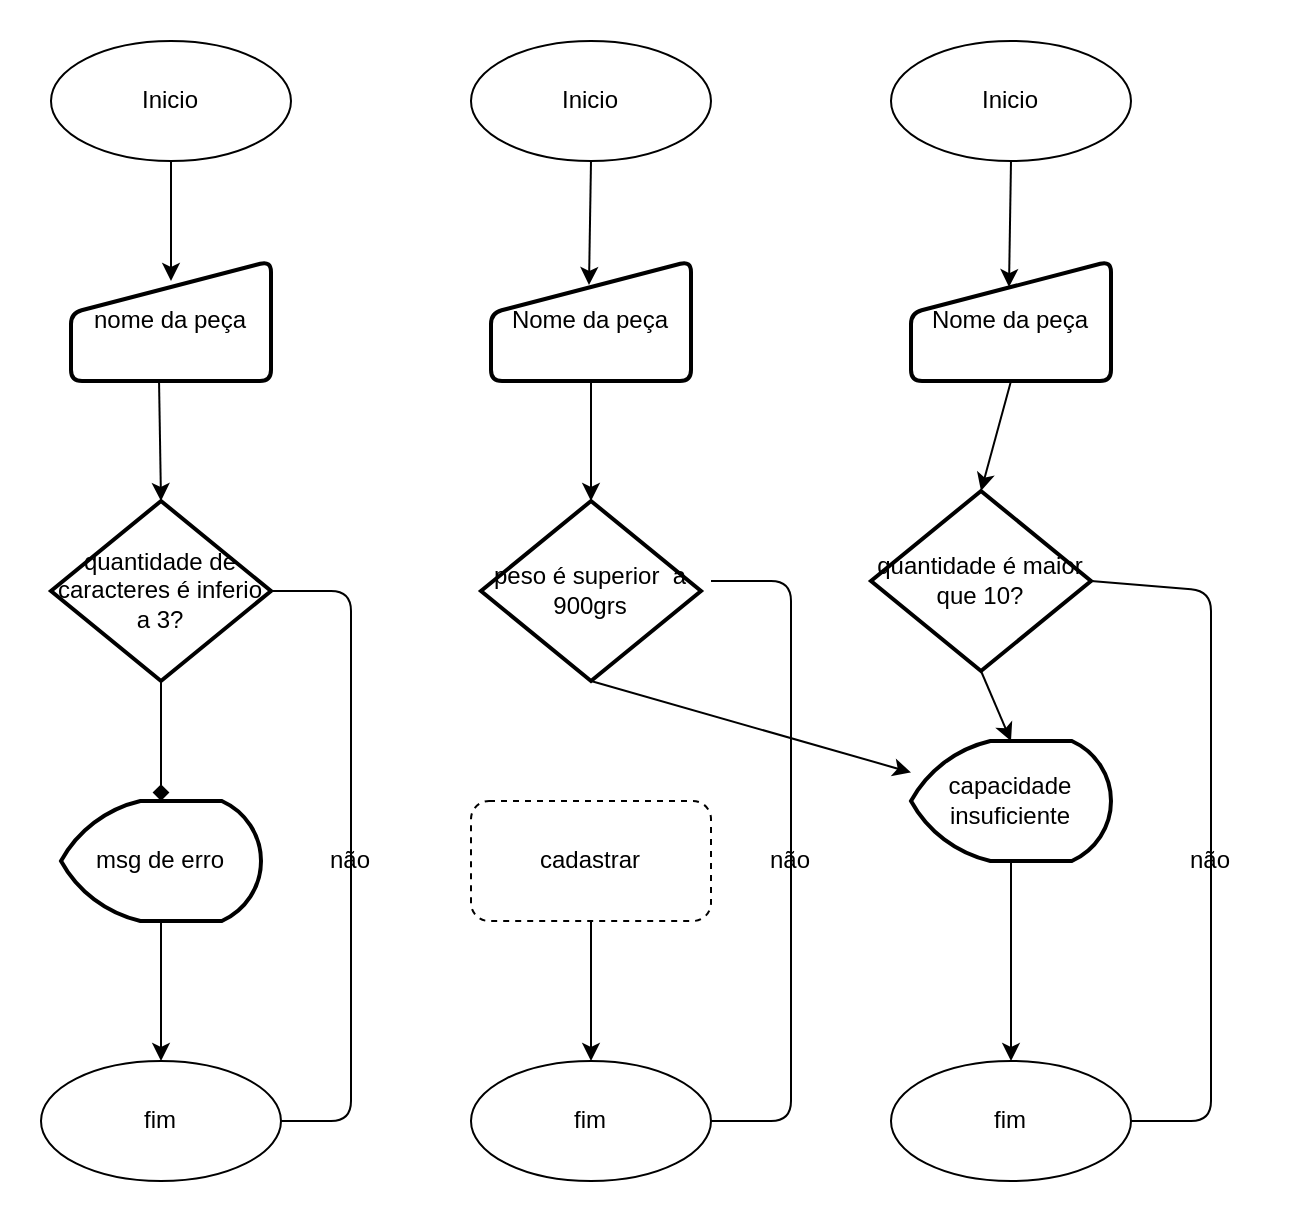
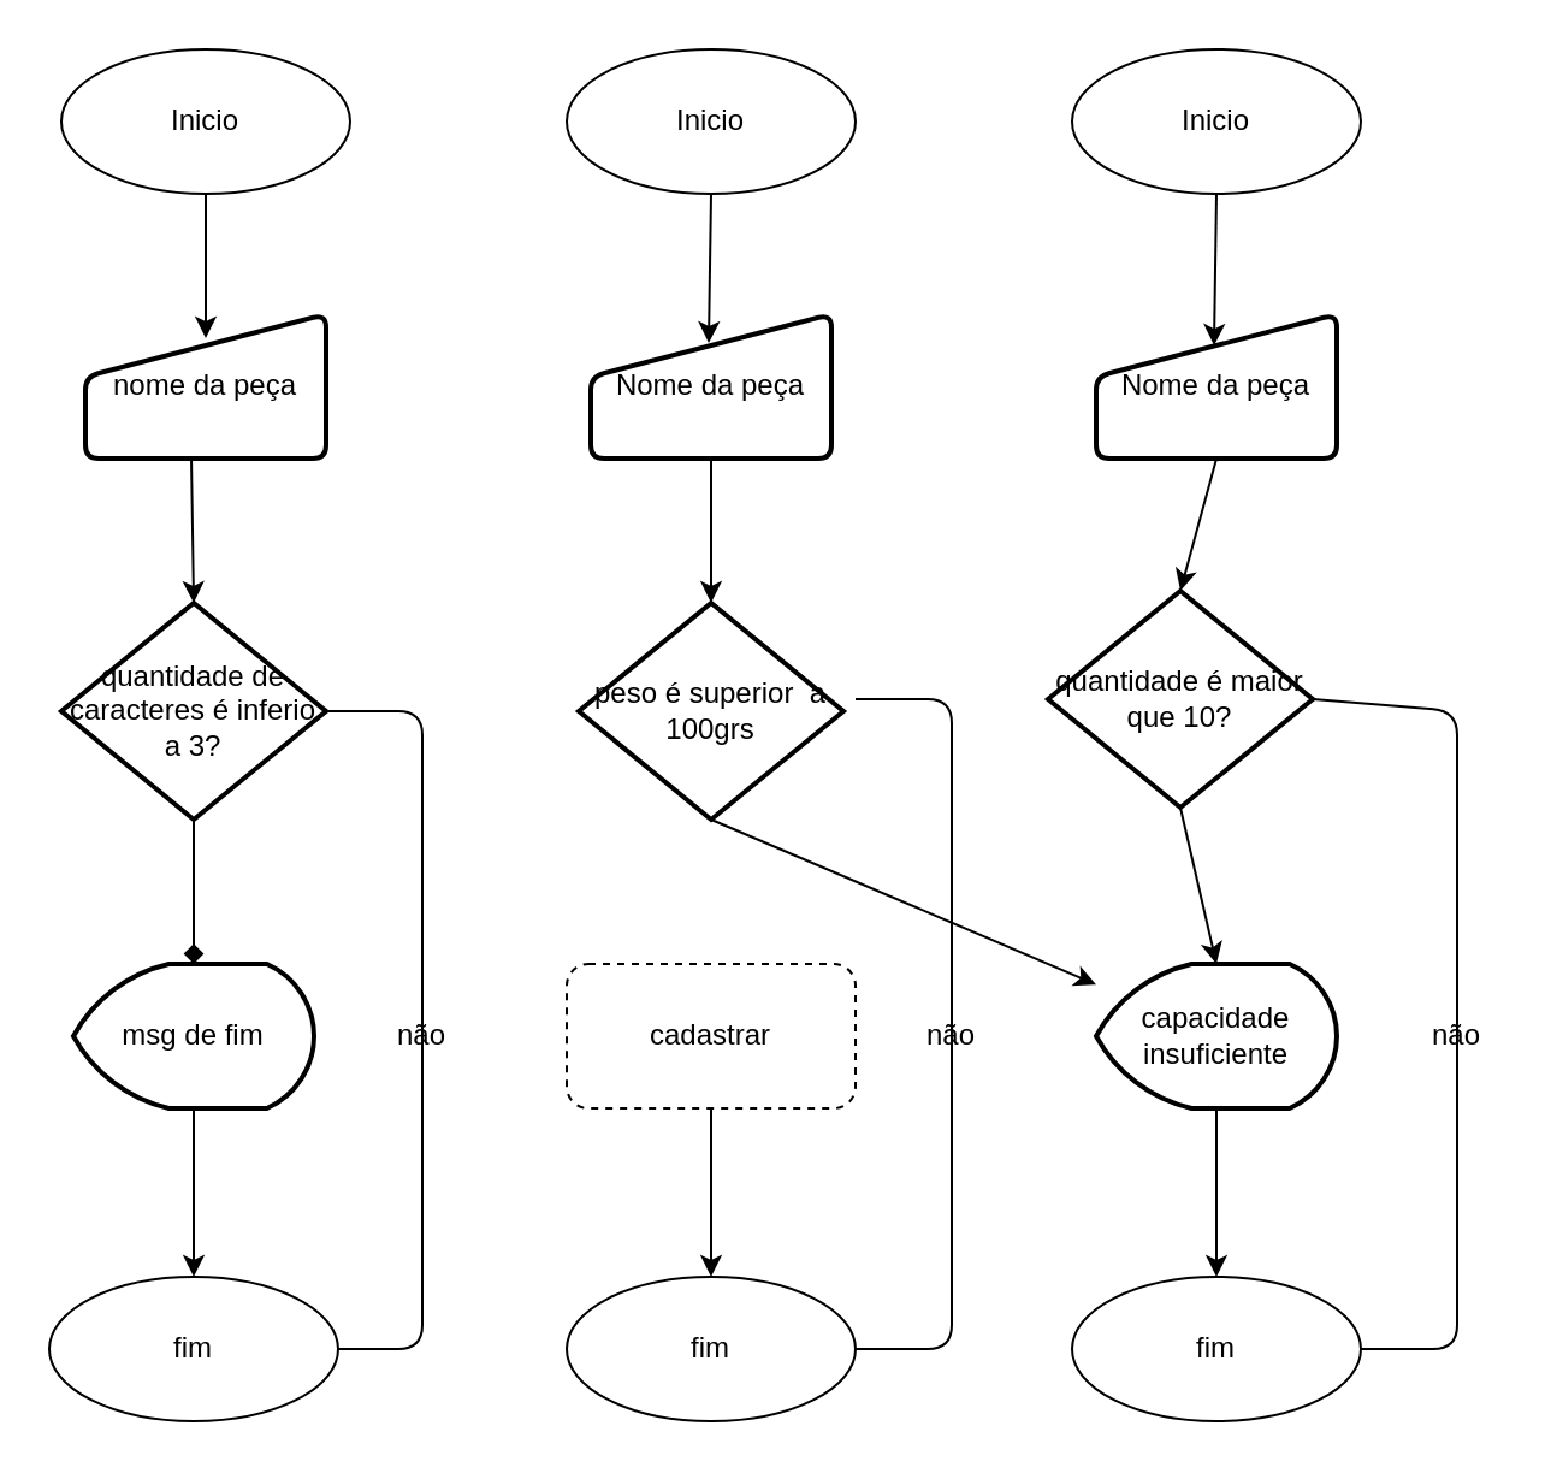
- <mxCell id="9" value="peso é superior&amp;nbsp; a 900grs" style="strokeWidth=2;html=1;shape=mxgraph.flowchart.decision;whiteSpace=wrap;" vertex="1" parent="1"><mxGeometry x="240" y="250" width="110" height="90" as="geometry" /></mxCell>
+ <mxCell id="9" value="peso é superior&amp;nbsp; a 100grs" style="strokeWidth=2;html=1;shape=mxgraph.flowchart.decision;whiteSpace=wrap;" vertex="1" parent="1"><mxGeometry x="240" y="250" width="110" height="90" as="geometry" /></mxCell>
- <mxCell id="12" value="capacidade insuficiente" style="strokeWidth=2;html=1;shape=mxgraph.flowchart.display;whiteSpace=wrap;" vertex="1" parent="1"><mxGeometry x="455" y="370" width="100" height="60" as="geometry" /></mxCell>
+ <mxCell id="12" value="capacidade insuficiente" style="strokeWidth=2;html=1;shape=mxgraph.flowchart.display;whiteSpace=wrap;" vertex="1" parent="1"><mxGeometry x="455" y="400" width="100" height="60" as="geometry" /></mxCell>
- <mxCell id="11" value="msg de erro" style="strokeWidth=2;html=1;shape=mxgraph.flowchart.display;whiteSpace=wrap;" vertex="1" parent="1"><mxGeometry x="30" y="400" width="100" height="60" as="geometry" /></mxCell>
+ <mxCell id="11" value="msg de fim" style="strokeWidth=2;html=1;shape=mxgraph.flowchart.display;whiteSpace=wrap;" vertex="1" parent="1"><mxGeometry x="30" y="400" width="100" height="60" as="geometry" /></mxCell>
